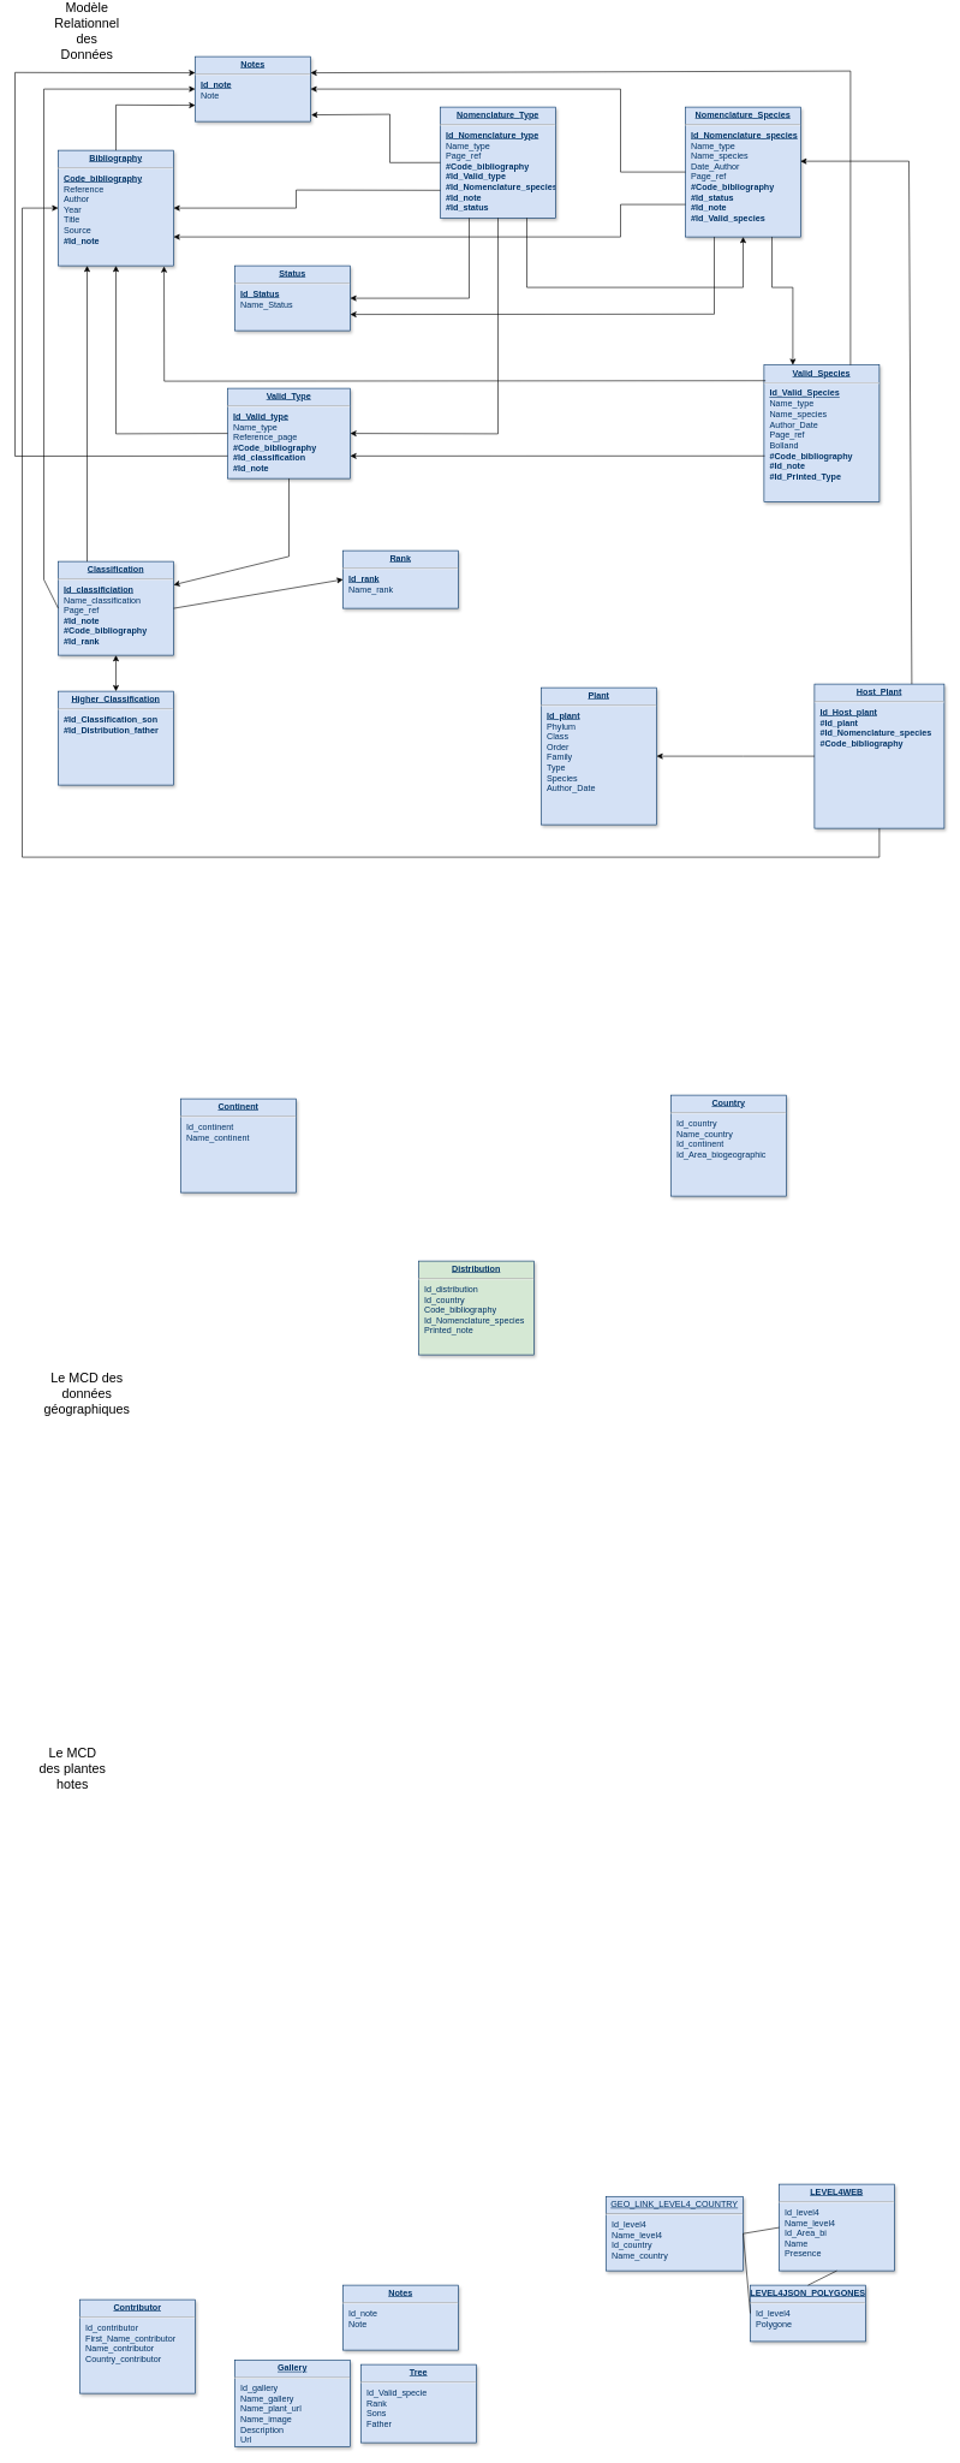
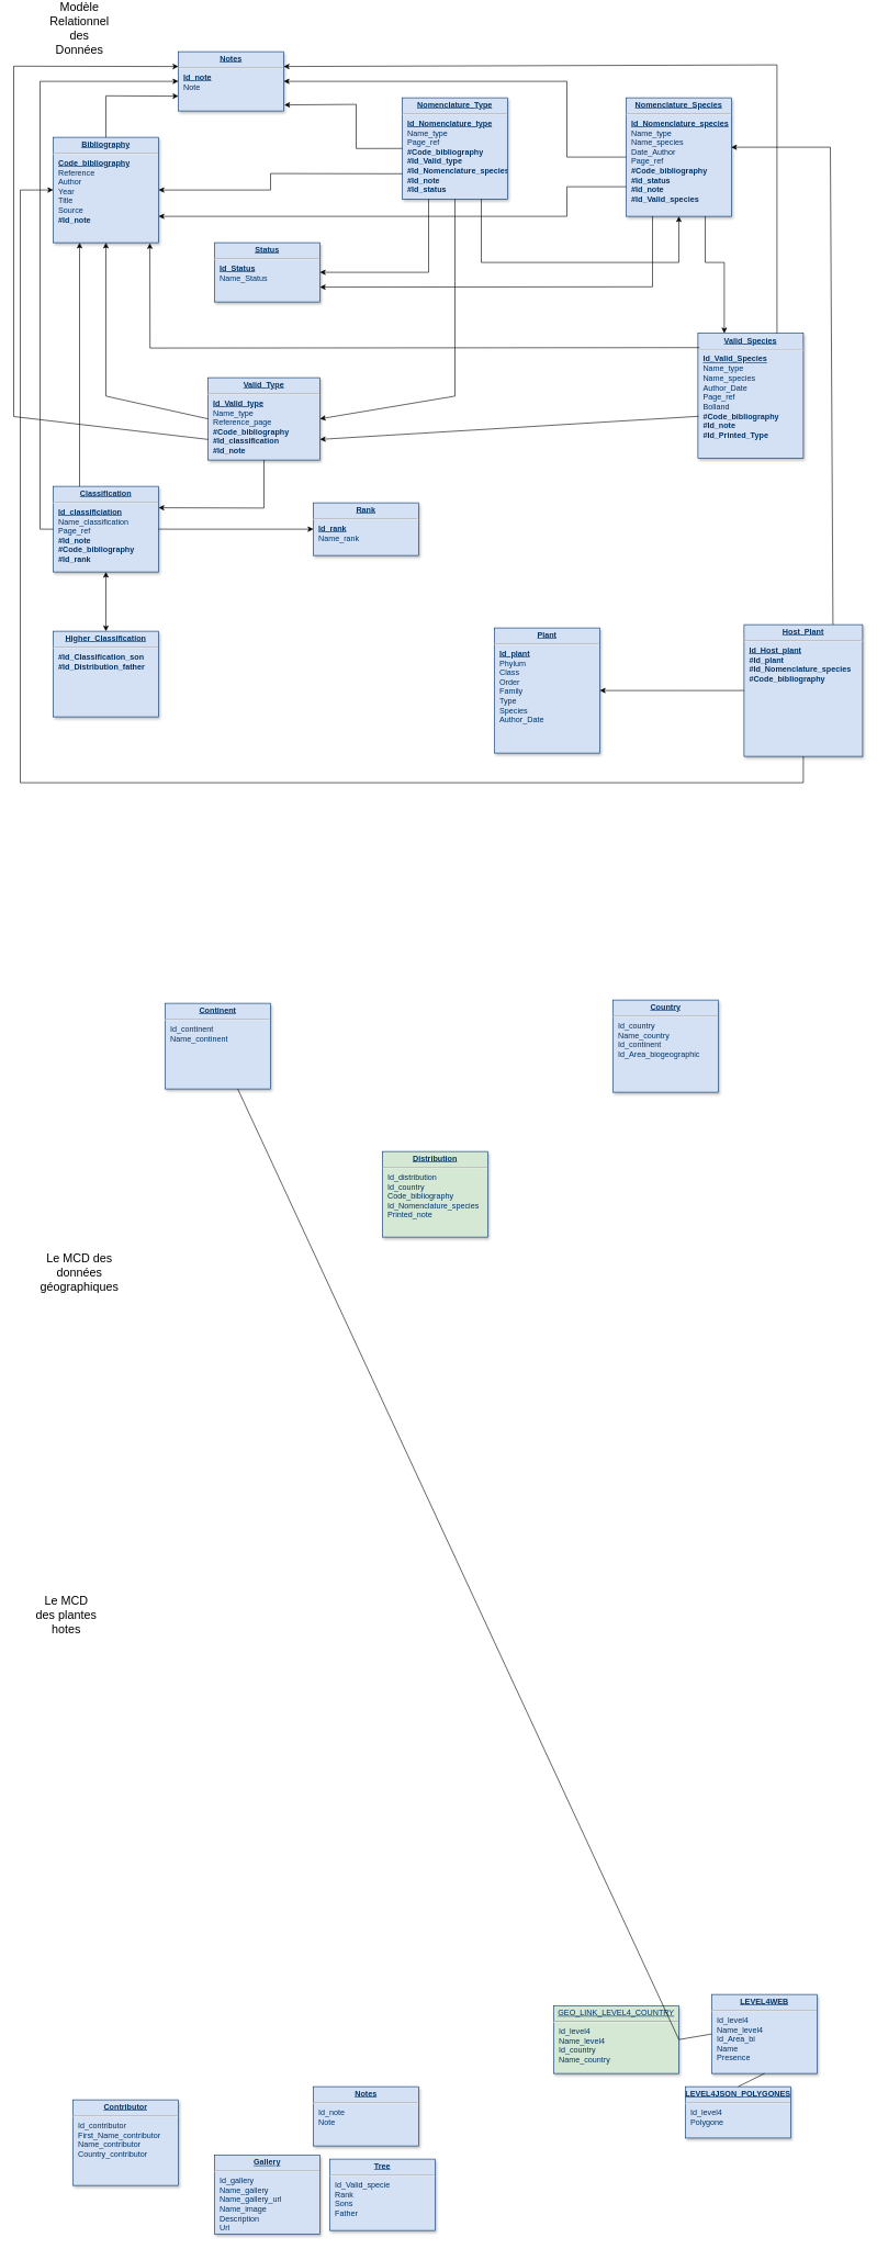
- <mxCell id="3" value="&lt;p style=&quot;margin: 0px ; margin-top: 4px ; text-align: center ; text-decoration: underline&quot;&gt;&lt;b&gt;Valid_Type&lt;/b&gt;&lt;/p&gt;&lt;hr&gt;&lt;p style=&quot;margin: 0px ; margin-left: 8px&quot;&gt;&lt;b&gt;&lt;u&gt;Id_Valid_type&lt;/u&gt;&lt;/b&gt;&lt;/p&gt;&lt;p style=&quot;margin: 0px ; margin-left: 8px&quot;&gt;Name_type&lt;/p&gt;&lt;p style=&quot;margin: 0px ; margin-left: 8px&quot;&gt;Reference_page&lt;/p&gt;&lt;p style=&quot;margin: 0px ; margin-left: 8px&quot;&gt;&lt;b&gt;#Code_bibliography&lt;/b&gt;&lt;/p&gt;&lt;p style=&quot;margin: 0px ; margin-left: 8px&quot;&gt;&lt;b&gt;#Id_classification&lt;/b&gt;&lt;/p&gt;&lt;p style=&quot;margin: 0px ; margin-left: 8px&quot;&gt;&lt;b&gt;#Id_note&lt;/b&gt;&lt;/p&gt;" style="verticalAlign=top;align=left;overflow=fill;fontSize=12;fontFamily=Helvetica;html=1;strokeColor=#003366;shadow=1;fillColor=#D4E1F5;fontColor=#003366;movable=1;resizable=1;rotatable=1;deletable=1;editable=1;connectable=1;" parent="1" vertex="1"><mxGeometry x="315" y="530" width="170" height="125" as="geometry" /></mxCell>
+ <mxCell id="3" value="&lt;p style=&quot;margin: 0px ; margin-top: 4px ; text-align: center ; text-decoration: underline&quot;&gt;&lt;b&gt;Valid_Type&lt;/b&gt;&lt;/p&gt;&lt;hr&gt;&lt;p style=&quot;margin: 0px ; margin-left: 8px&quot;&gt;&lt;b&gt;&lt;u&gt;Id_Valid_type&lt;/u&gt;&lt;/b&gt;&lt;/p&gt;&lt;p style=&quot;margin: 0px ; margin-left: 8px&quot;&gt;Name_type&lt;/p&gt;&lt;p style=&quot;margin: 0px ; margin-left: 8px&quot;&gt;Reference_page&lt;/p&gt;&lt;p style=&quot;margin: 0px ; margin-left: 8px&quot;&gt;&lt;b&gt;#Code_bibliography&lt;/b&gt;&lt;/p&gt;&lt;p style=&quot;margin: 0px ; margin-left: 8px&quot;&gt;&lt;b&gt;#Id_classification&lt;/b&gt;&lt;/p&gt;&lt;p style=&quot;margin: 0px ; margin-left: 8px&quot;&gt;&lt;b&gt;#Id_note&lt;/b&gt;&lt;/p&gt;" style="verticalAlign=top;align=left;overflow=fill;fontSize=12;fontFamily=Helvetica;html=1;strokeColor=#003366;shadow=1;fillColor=#D4E1F5;fontColor=#003366;movable=1;resizable=1;rotatable=1;deletable=1;editable=1;connectable=1;" parent="1" vertex="1"><mxGeometry x="315" y="565" width="170" height="125" as="geometry" /></mxCell>
- <mxCell id="16" value="&lt;p style=&quot;margin: 0px ; margin-top: 4px ; text-align: center ; text-decoration: underline&quot;&gt;&lt;b&gt;Classification&lt;/b&gt;&lt;/p&gt;&lt;hr&gt;&lt;p style=&quot;margin: 0px ; margin-left: 8px&quot;&gt;&lt;b&gt;&lt;u&gt;Id_classificiation&lt;/u&gt;&lt;/b&gt;&lt;/p&gt;&lt;p style=&quot;margin: 0px ; margin-left: 8px&quot;&gt;Name_classification&lt;/p&gt;&lt;p style=&quot;margin: 0px ; margin-left: 8px&quot;&gt;Page_ref&lt;/p&gt;&lt;p style=&quot;margin: 0px ; margin-left: 8px&quot;&gt;&lt;b&gt;#Id_note&lt;/b&gt;&lt;/p&gt;&lt;p style=&quot;margin: 0px ; margin-left: 8px&quot;&gt;&lt;b&gt;#Code_bibliography&lt;/b&gt;&lt;/p&gt;&lt;p style=&quot;margin: 0px ; margin-left: 8px&quot;&gt;&lt;b&gt;#Id_rank&lt;/b&gt;&lt;/p&gt;&lt;p style=&quot;margin: 0px ; margin-left: 8px&quot;&gt;&lt;br&gt;&lt;/p&gt;" style="verticalAlign=top;align=left;overflow=fill;fontSize=12;fontFamily=Helvetica;html=1;strokeColor=#003366;shadow=1;fillColor=#D4E1F5;fontColor=#003366;movable=1;resizable=1;rotatable=1;deletable=1;editable=1;connectable=1;" parent="1" vertex="1"><mxGeometry x="80" y="770" width="160" height="130" as="geometry" /></mxCell>
+ <mxCell id="16" value="&lt;p style=&quot;margin: 0px ; margin-top: 4px ; text-align: center ; text-decoration: underline&quot;&gt;&lt;b&gt;Classification&lt;/b&gt;&lt;/p&gt;&lt;hr&gt;&lt;p style=&quot;margin: 0px ; margin-left: 8px&quot;&gt;&lt;b&gt;&lt;u&gt;Id_classificiation&lt;/u&gt;&lt;/b&gt;&lt;/p&gt;&lt;p style=&quot;margin: 0px ; margin-left: 8px&quot;&gt;Name_classification&lt;/p&gt;&lt;p style=&quot;margin: 0px ; margin-left: 8px&quot;&gt;Page_ref&lt;/p&gt;&lt;p style=&quot;margin: 0px ; margin-left: 8px&quot;&gt;&lt;b&gt;#Id_note&lt;/b&gt;&lt;/p&gt;&lt;p style=&quot;margin: 0px ; margin-left: 8px&quot;&gt;&lt;b&gt;#Code_bibliography&lt;/b&gt;&lt;/p&gt;&lt;p style=&quot;margin: 0px ; margin-left: 8px&quot;&gt;&lt;b&gt;#Id_rank&lt;/b&gt;&lt;/p&gt;&lt;p style=&quot;margin: 0px ; margin-left: 8px&quot;&gt;&lt;br&gt;&lt;/p&gt;" style="verticalAlign=top;align=left;overflow=fill;fontSize=12;fontFamily=Helvetica;html=1;strokeColor=#003366;shadow=1;fillColor=#D4E1F5;fontColor=#003366;movable=1;resizable=1;rotatable=1;deletable=1;editable=1;connectable=1;" parent="1" vertex="1"><mxGeometry x="80" y="730" width="160" height="130" as="geometry" /></mxCell>
- <mxCell id="6" value="&lt;p style=&quot;margin: 0px ; margin-top: 4px ; text-align: center ; text-decoration: underline&quot;&gt;GEO_LINK_LEVEL4_COUNTRY&lt;/p&gt;&lt;hr&gt;&lt;p style=&quot;margin: 0px ; margin-left: 8px&quot;&gt;Id_level4&lt;/p&gt;&lt;p style=&quot;margin: 0px ; margin-left: 8px&quot;&gt;Name_level4&lt;/p&gt;&lt;p style=&quot;margin: 0px ; margin-left: 8px&quot;&gt;Id_country&lt;/p&gt;&lt;p style=&quot;margin: 0px ; margin-left: 8px&quot;&gt;Name_country&lt;/p&gt;" style="verticalAlign=top;align=left;overflow=fill;fontSize=12;fontFamily=Helvetica;html=1;strokeColor=#003366;shadow=1;fillColor=#D4E1F5;fontColor=#003366" parent="1" vertex="1"><mxGeometry x="840" y="3036.96" width="190" height="103.04" as="geometry" /></mxCell>
+ <mxCell id="6" value="&lt;p style=&quot;margin: 0px ; margin-top: 4px ; text-align: center ; text-decoration: underline&quot;&gt;GEO_LINK_LEVEL4_COUNTRY&lt;/p&gt;&lt;hr&gt;&lt;p style=&quot;margin: 0px ; margin-left: 8px&quot;&gt;Id_level4&lt;/p&gt;&lt;p style=&quot;margin: 0px ; margin-left: 8px&quot;&gt;Name_level4&lt;/p&gt;&lt;p style=&quot;margin: 0px ; margin-left: 8px&quot;&gt;Id_country&lt;/p&gt;&lt;p style=&quot;margin: 0px ; margin-left: 8px&quot;&gt;Name_country&lt;/p&gt;" style="verticalAlign=top;align=left;overflow=fill;fontSize=12;fontFamily=Helvetica;html=1;strokeColor=#003366;shadow=1;fillColor=#d5e8d4;fontColor=#003366;" parent="1" vertex="1"><mxGeometry x="840" y="3036.96" width="190" height="103.04" as="geometry" /></mxCell>
- <mxCell id="22" value="" style="endArrow=none;html=1;rounded=0;exitX=1;exitY=0.5;exitDx=0;exitDy=0;entryX=0;entryY=0.5;entryDx=0;entryDy=0;" parent="1" source="6" target="10" edge="1"><mxGeometry width="50" height="50" relative="1" as="geometry"><mxPoint x="895" y="3080" as="sourcePoint" /><mxPoint x="945" y="3030" as="targetPoint" /></mxGeometry></mxCell>
+ <mxCell id="22" value="" style="endArrow=none;html=1;rounded=0;exitX=1;exitY=0.5;exitDx=0;exitDy=0;" parent="1" source="6" target="18" edge="1"><mxGeometry width="50" height="50" relative="1" as="geometry"><mxPoint x="895" y="3080" as="sourcePoint" /><mxPoint x="945" y="3030" as="targetPoint" /></mxGeometry></mxCell>
- <mxCell id="2" value="&lt;p style=&quot;margin: 0px ; margin-top: 4px ; text-align: center ; text-decoration: underline&quot;&gt;&lt;b&gt;Gallery&lt;/b&gt;&lt;/p&gt;&lt;hr&gt;&lt;p style=&quot;margin: 0px ; margin-left: 8px&quot;&gt;Id_gallery&lt;br&gt;Name_gallery&lt;/p&gt;&lt;p style=&quot;margin: 0px ; margin-left: 8px&quot;&gt;Name_plant_url&lt;/p&gt;&lt;p style=&quot;margin: 0px ; margin-left: 8px&quot;&gt;Name_image&lt;/p&gt;&lt;p style=&quot;margin: 0px ; margin-left: 8px&quot;&gt;Description&lt;/p&gt;&lt;p style=&quot;margin: 0px ; margin-left: 8px&quot;&gt;Url&lt;/p&gt;" style="verticalAlign=top;align=left;overflow=fill;fontSize=12;fontFamily=Helvetica;html=1;strokeColor=#003366;shadow=1;fillColor=#D4E1F5;fontColor=#003366" parent="1" vertex="1"><mxGeometry x="325" y="3264.18" width="160" height="120" as="geometry" /></mxCell>
+ <mxCell id="2" value="&lt;p style=&quot;margin: 0px ; margin-top: 4px ; text-align: center ; text-decoration: underline&quot;&gt;&lt;b&gt;Gallery&lt;/b&gt;&lt;/p&gt;&lt;hr&gt;&lt;p style=&quot;margin: 0px ; margin-left: 8px&quot;&gt;Id_gallery&lt;br&gt;Name_gallery&lt;/p&gt;&lt;p style=&quot;margin: 0px ; margin-left: 8px&quot;&gt;Name_gallery_url&lt;/p&gt;&lt;p style=&quot;margin: 0px ; margin-left: 8px&quot;&gt;Name_image&lt;/p&gt;&lt;p style=&quot;margin: 0px ; margin-left: 8px&quot;&gt;Description&lt;/p&gt;&lt;p style=&quot;margin: 0px ; margin-left: 8px&quot;&gt;Url&lt;/p&gt;" style="verticalAlign=top;align=left;overflow=fill;fontSize=12;fontFamily=Helvetica;html=1;strokeColor=#003366;shadow=1;fillColor=#D4E1F5;fontColor=#003366" parent="1" vertex="1"><mxGeometry x="325" y="3264.18" width="160" height="120" as="geometry" /></mxCell>
